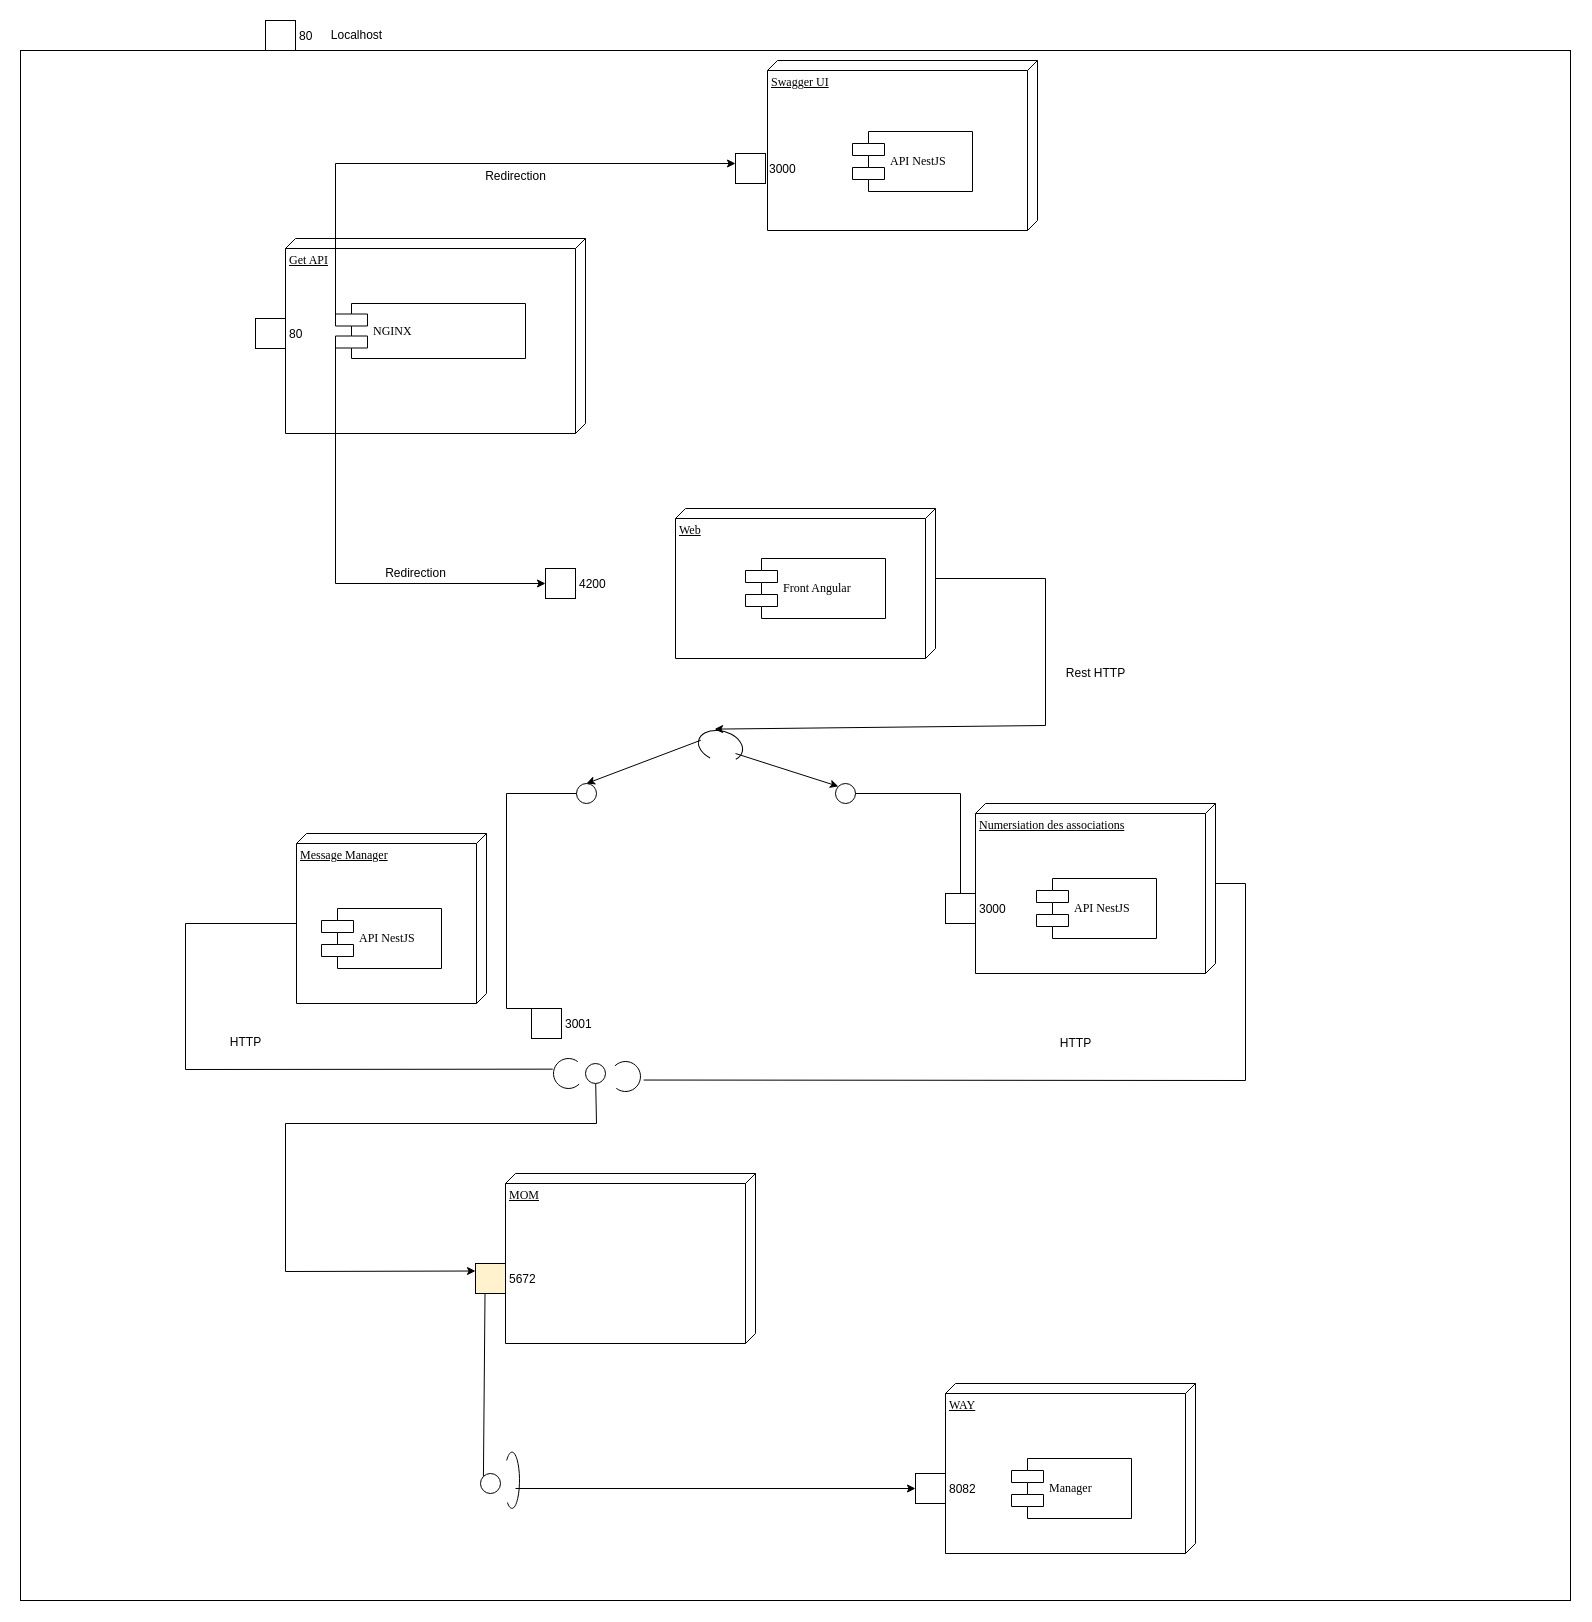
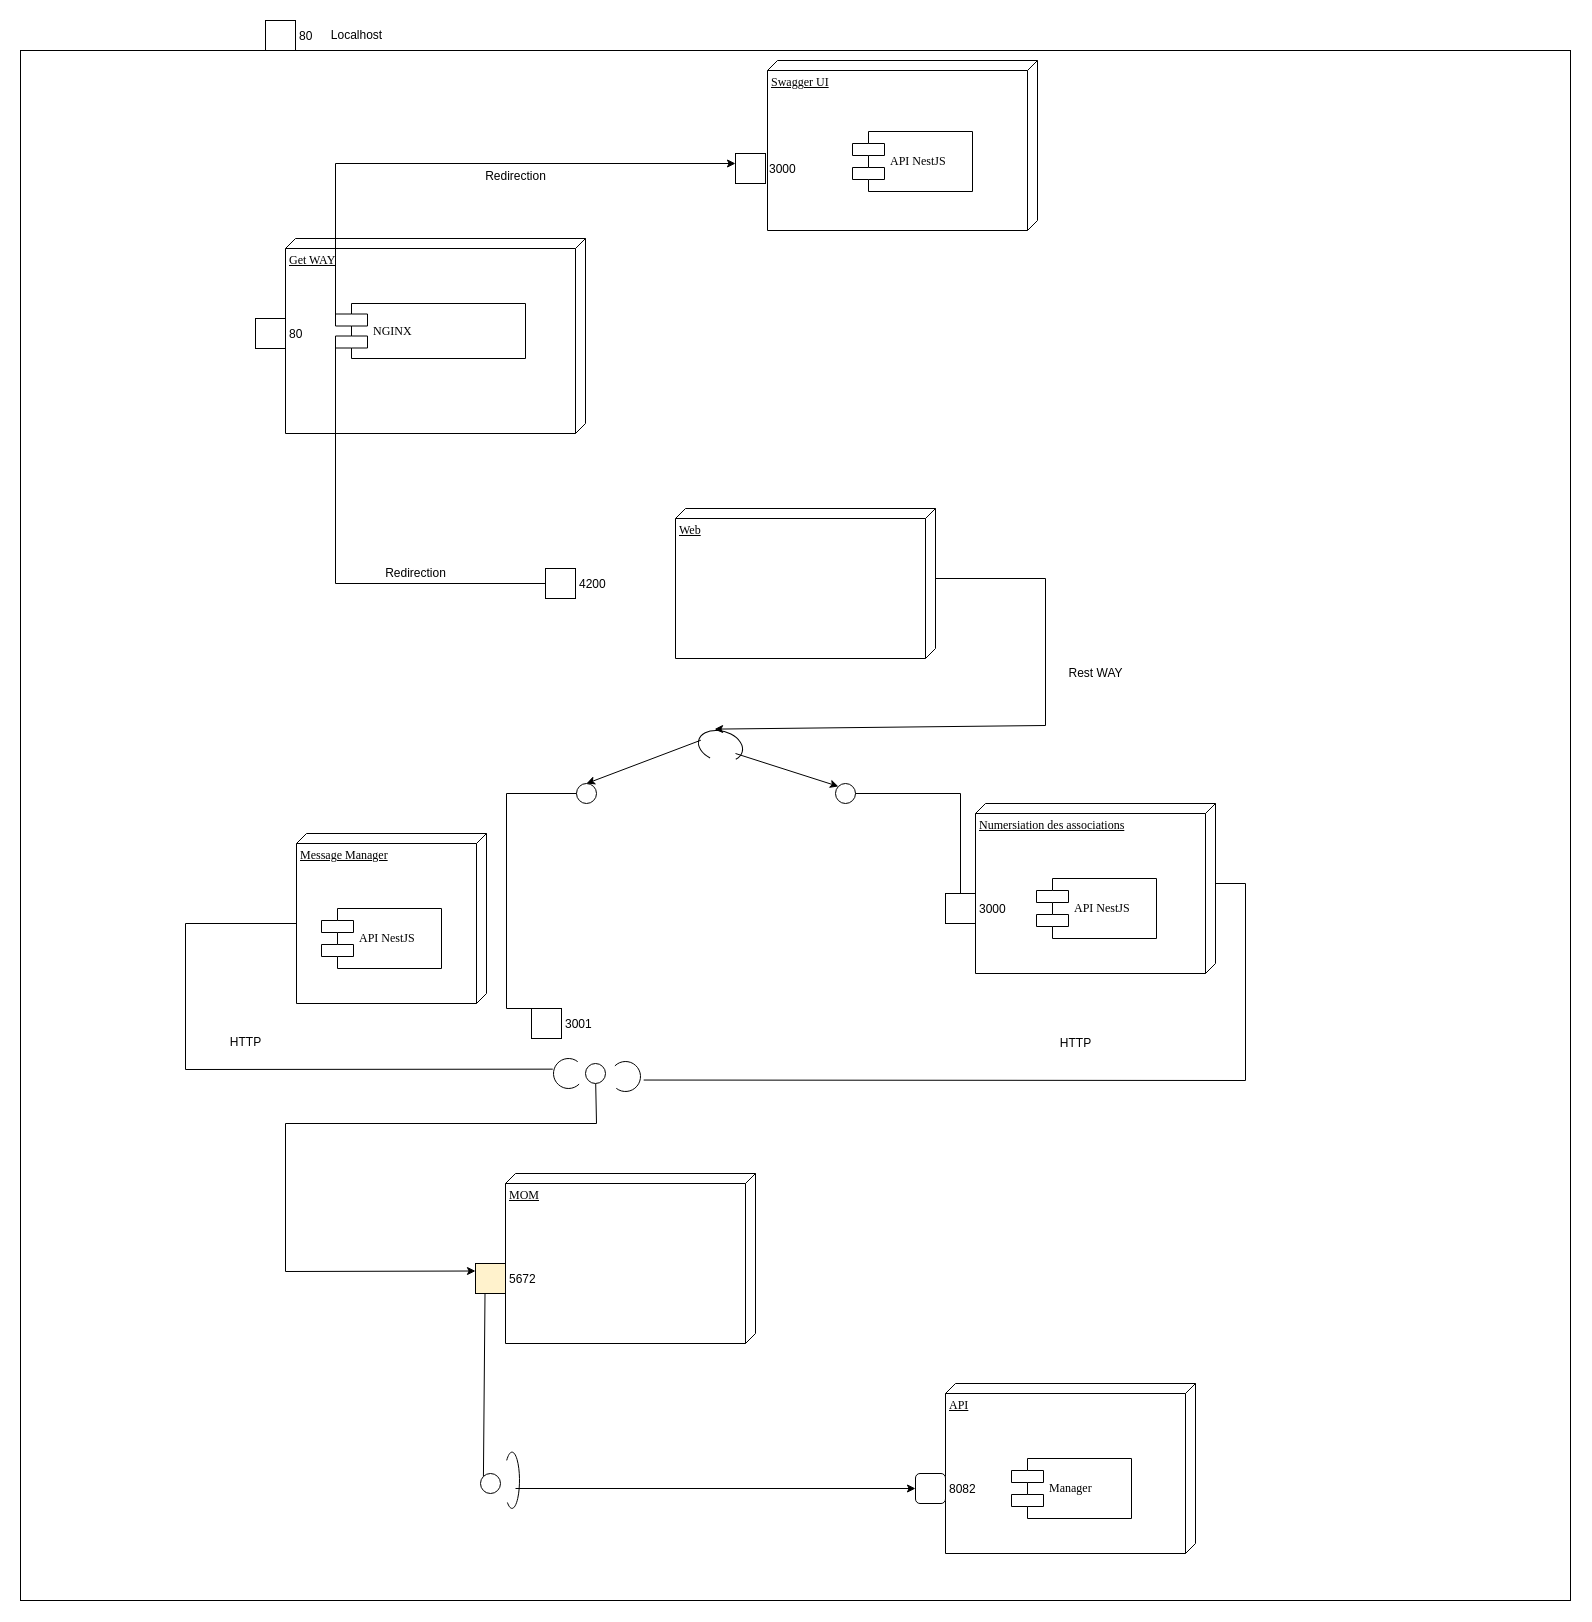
- <mxCell id="3" value="Get API" style="verticalAlign=top;align=left;spacingTop=8;spacingLeft=2;spacingRight=12;shape=cube;size=10;direction=south;fontStyle=4;html=1;rounded=0;shadow=0;comic=0;labelBackgroundColor=none;strokeWidth=1;fontFamily=Verdana;fontSize=12" vertex="1" parent="1"><mxGeometry x="285" y="238" width="300" height="195" as="geometry" /></mxCell>
+ <mxCell id="3" value="Get WAY" style="verticalAlign=top;align=left;spacingTop=8;spacingLeft=2;spacingRight=12;shape=cube;size=10;direction=south;fontStyle=4;html=1;rounded=0;shadow=0;comic=0;labelBackgroundColor=none;strokeWidth=1;fontFamily=Verdana;fontSize=12" vertex="1" parent="1"><mxGeometry x="285" y="238" width="300" height="195" as="geometry" /></mxCell>
- <mxCell id="20" value="" style="endArrow=classic;html=1;rounded=0;exitX=0;exitY=0.7;exitDx=0;exitDy=0;entryX=0;entryY=0.5;entryDx=0;entryDy=0;" edge="1" parent="1" source="6" target="11"><mxGeometry width="50" height="50" relative="1" as="geometry"><mxPoint x="455" y="683" as="sourcePoint" /><mxPoint x="505" y="633" as="targetPoint" /><Array as="points"><mxPoint x="335" y="583" /></Array></mxGeometry></mxCell>
+ <mxCell id="20" value="" style="endArrow=none;html=1;rounded=0;exitX=0;exitY=0.7;exitDx=0;exitDy=0;entryX=0;entryY=0.5;entryDx=0;entryDy=0;" edge="1" parent="1" source="6" target="11"><mxGeometry width="50" height="50" relative="1" as="geometry"><mxPoint x="455" y="683" as="sourcePoint" /><mxPoint x="505" y="633" as="targetPoint" /><Array as="points"><mxPoint x="335" y="583" /></Array></mxGeometry></mxCell>
- <mxCell id="9" value="Front Angular" style="shape=component;align=left;spacingLeft=36;rounded=0;shadow=0;comic=0;labelBackgroundColor=none;strokeWidth=1;fontFamily=Verdana;fontSize=12;html=1;" vertex="1" parent="1"><mxGeometry x="745" y="558" width="140" height="60" as="geometry" /></mxCell>
- <mxCell id="25" value="Rest HTTP" style="text;html=1;align=center;verticalAlign=middle;resizable=0;points=[];autosize=1;strokeColor=none;fillColor=none;" vertex="1" parent="1"><mxGeometry x="1055" y="658" width="80" height="30" as="geometry" /></mxCell>
+ <mxCell id="25" value="Rest WAY" style="text;html=1;align=center;verticalAlign=middle;resizable=0;points=[];autosize=1;strokeColor=none;fillColor=none;" vertex="1" parent="1"><mxGeometry x="1055" y="658" width="80" height="30" as="geometry" /></mxCell>
- <mxCell id="37" value="WAY" style="verticalAlign=top;align=left;spacingTop=8;spacingLeft=2;spacingRight=12;shape=cube;size=10;direction=south;fontStyle=4;html=1;rounded=0;shadow=0;comic=0;labelBackgroundColor=none;strokeWidth=1;fontFamily=Verdana;fontSize=12" vertex="1" parent="1"><mxGeometry x="945" y="1383" width="250" height="170" as="geometry" /></mxCell>
+ <mxCell id="37" value="API" style="verticalAlign=top;align=left;spacingTop=8;spacingLeft=2;spacingRight=12;shape=cube;size=10;direction=south;fontStyle=4;html=1;rounded=0;shadow=0;comic=0;labelBackgroundColor=none;strokeWidth=1;fontFamily=Verdana;fontSize=12" vertex="1" parent="1"><mxGeometry x="945" y="1383" width="250" height="170" as="geometry" /></mxCell>
- <mxCell id="39" value="8082" style="fontStyle=0;labelPosition=right;verticalLabelPosition=middle;align=left;verticalAlign=middle;spacingLeft=2;" vertex="1" parent="1"><mxGeometry x="915" y="1473" width="30" height="30" as="geometry" /></mxCell>
+ <mxCell id="39" value="8082" style="fontStyle=0;labelPosition=right;verticalLabelPosition=middle;align=left;verticalAlign=middle;spacingLeft=2;rounded=1;" vertex="1" parent="1"><mxGeometry x="915" y="1473" width="30" height="30" as="geometry" /></mxCell>
